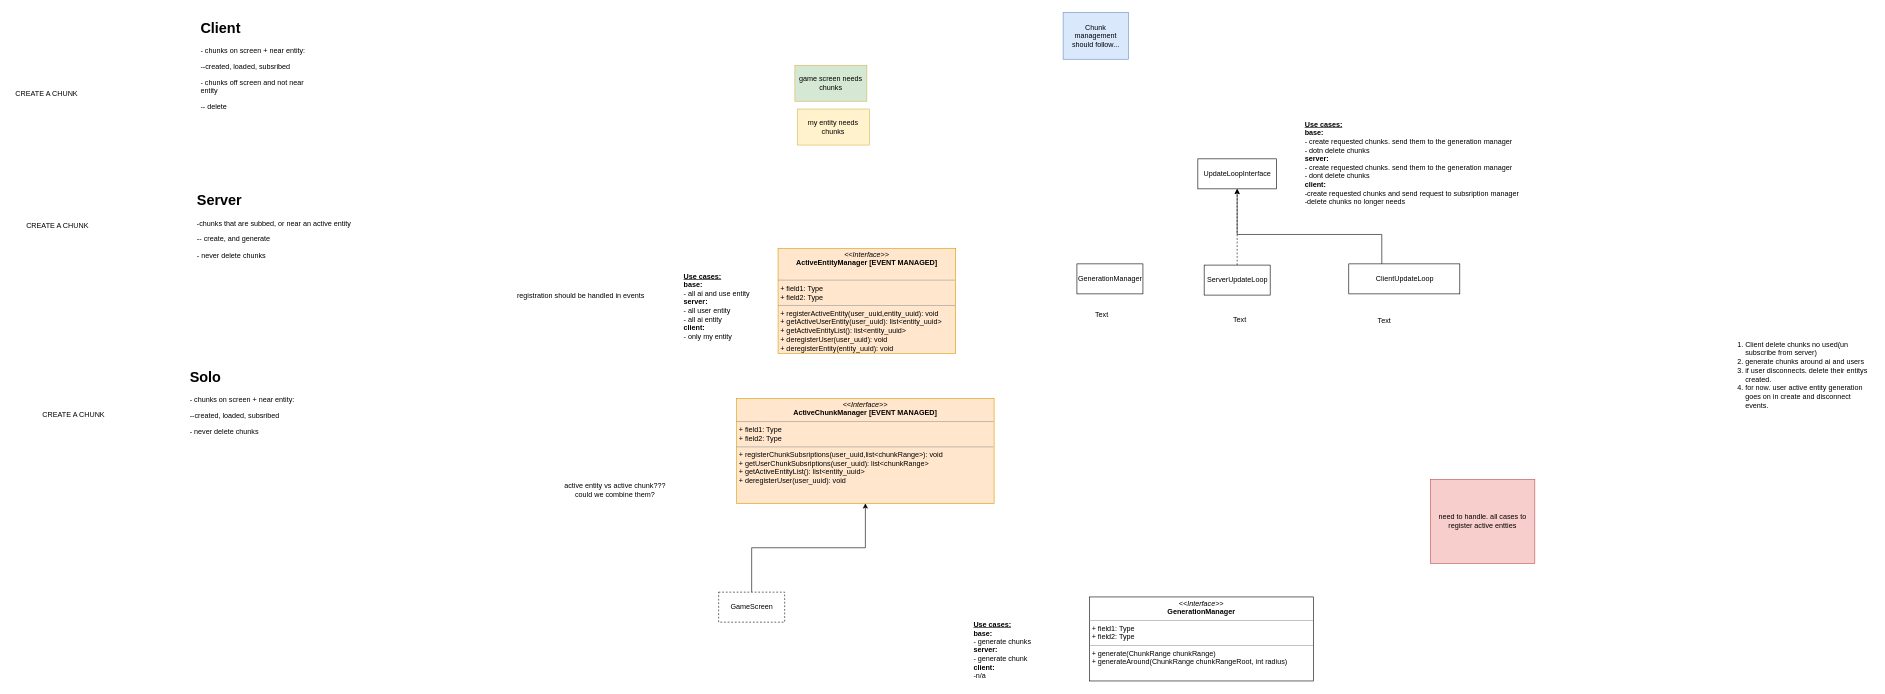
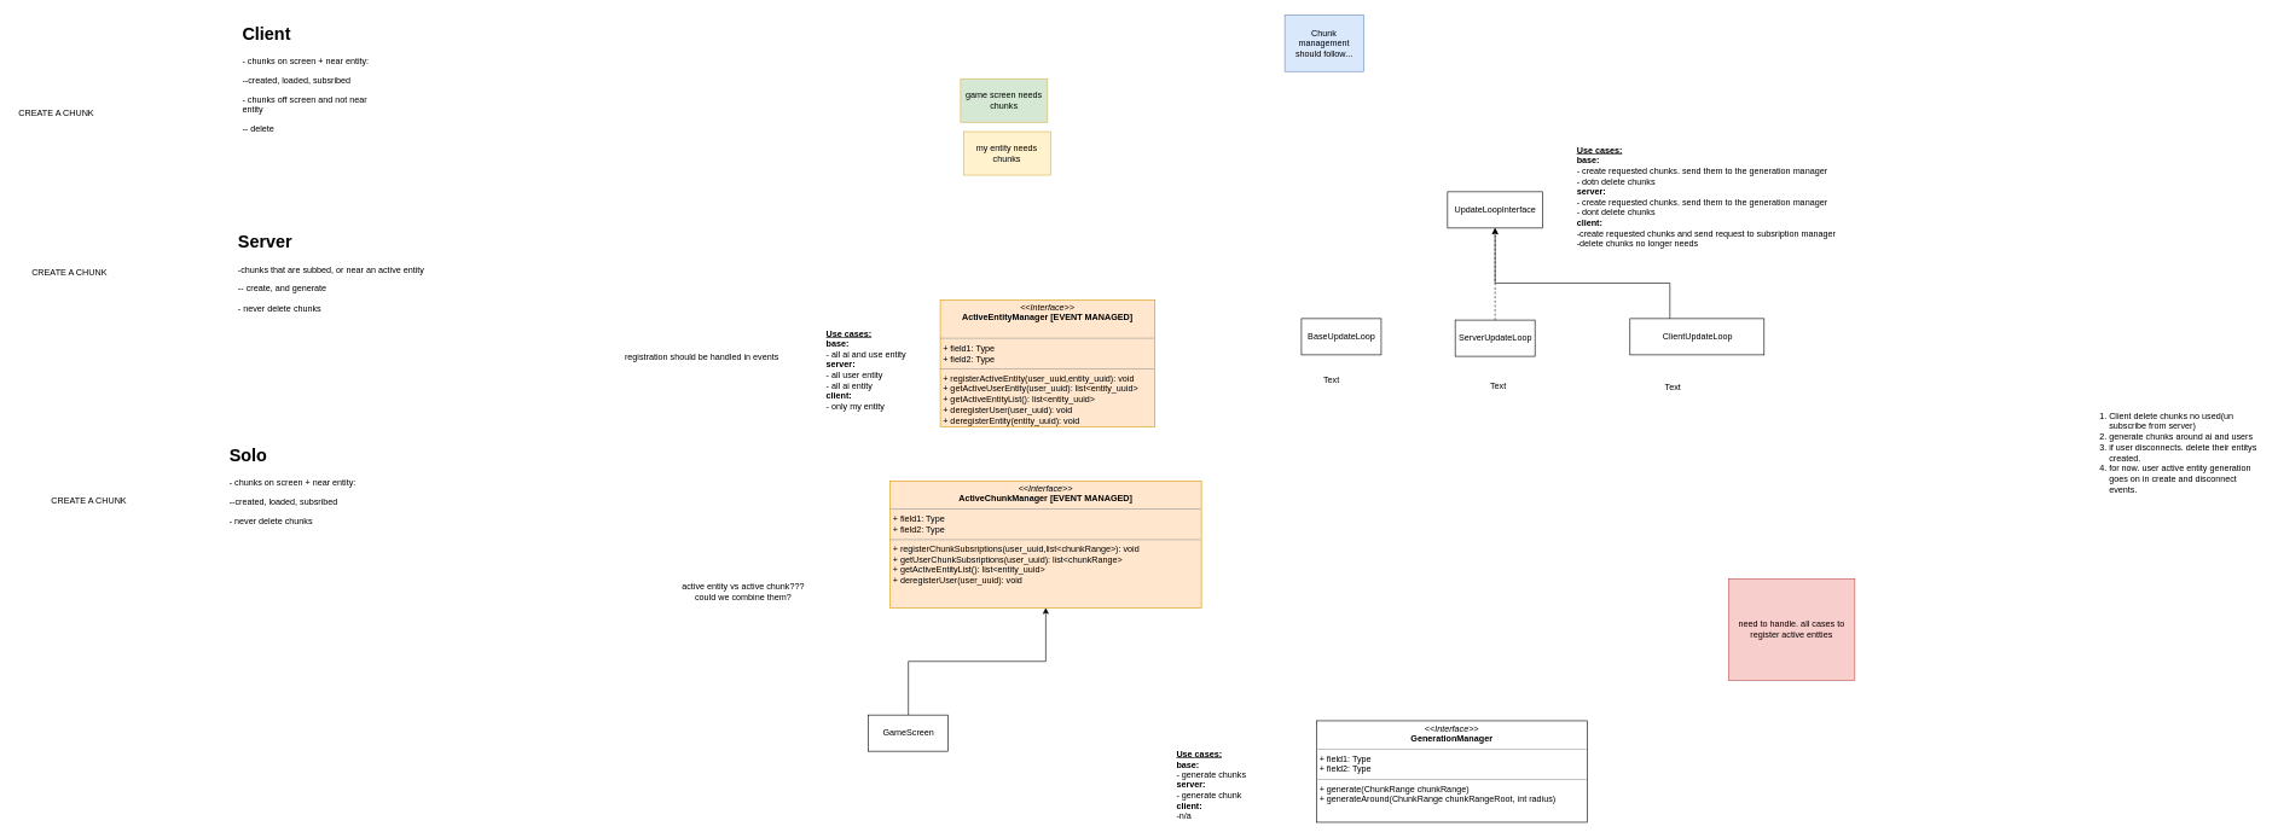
- <mxCell id="20" value="GenerationManager" style="html=1;" vertex="1" parent="1"><mxGeometry x="1794" y="439" width="110" height="50" as="geometry" /></mxCell>
+ <mxCell id="20" value="BaseUpdateLoop" style="html=1;" vertex="1" parent="1"><mxGeometry x="1794" y="439" width="110" height="50" as="geometry" /></mxCell>
- <mxCell id="19" value="GameScreen" style="html=1;dashed=1;" vertex="1" parent="1"><mxGeometry x="1197" y="986" width="110" height="50" as="geometry" /></mxCell>
+ <mxCell id="19" value="GameScreen" style="html=1;" vertex="1" parent="1"><mxGeometry x="1197" y="986" width="110" height="50" as="geometry" /></mxCell>
